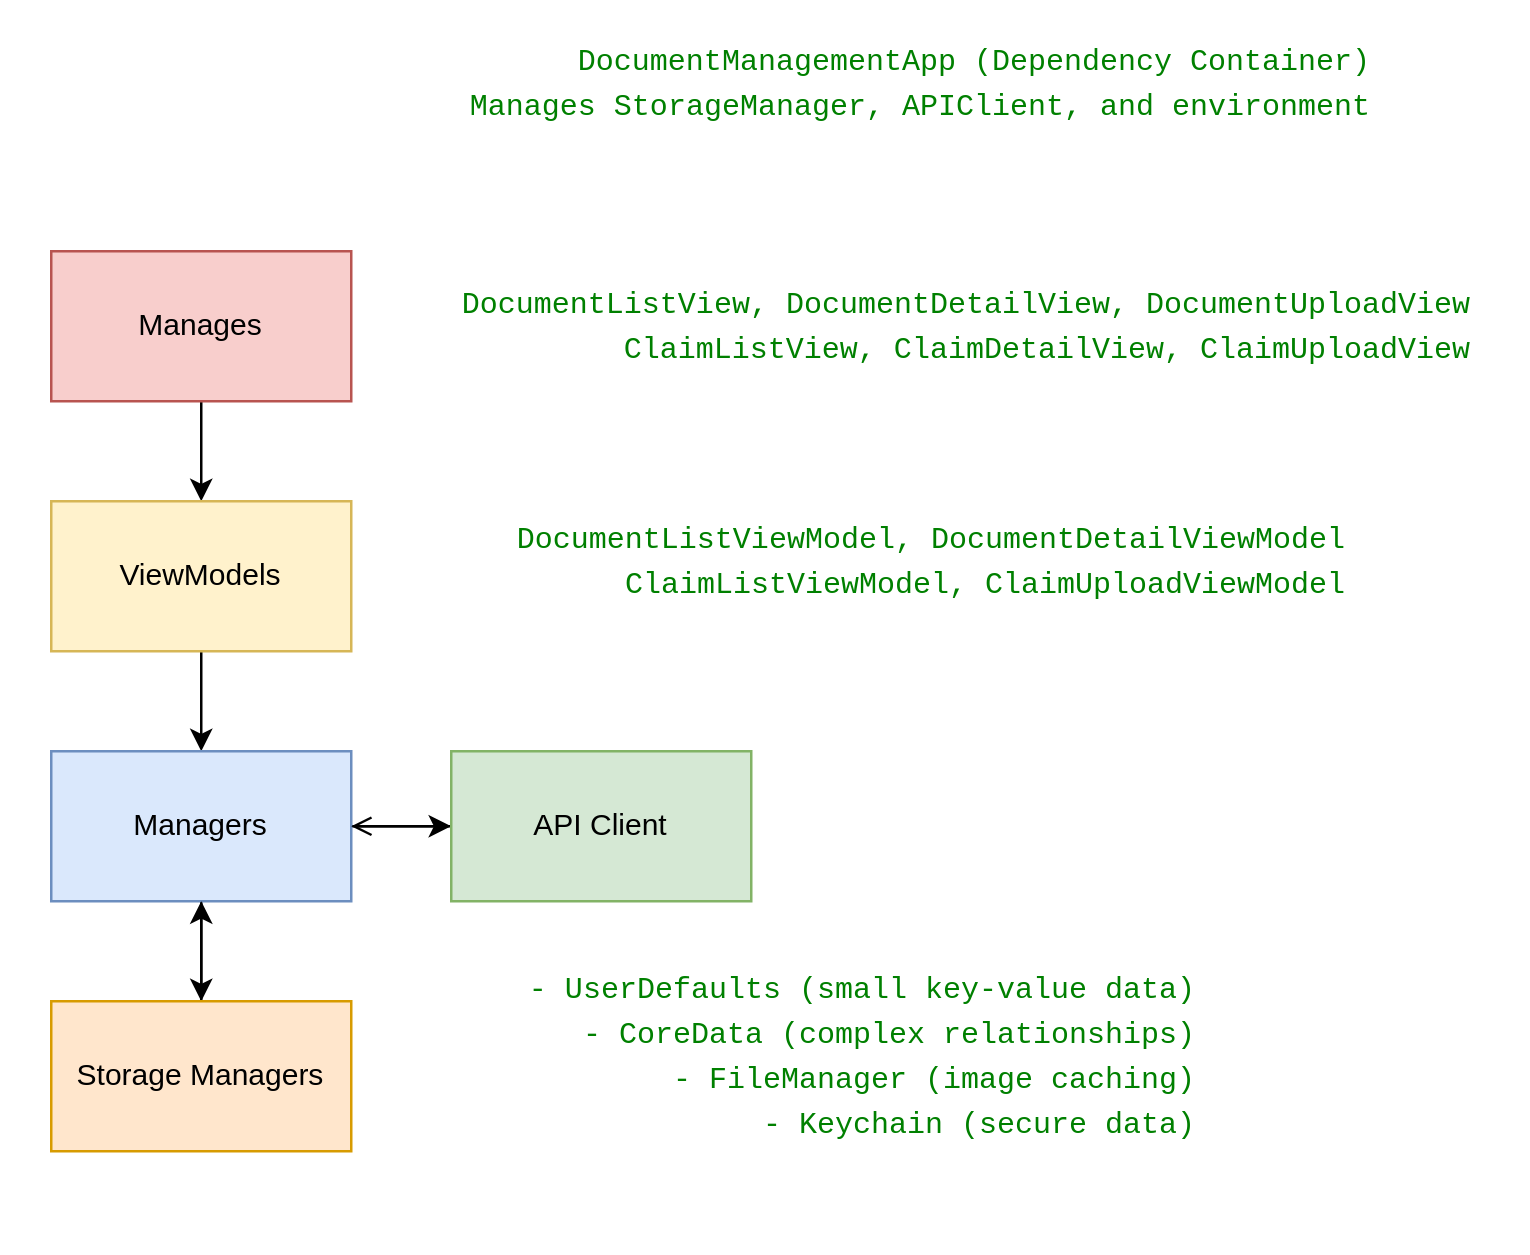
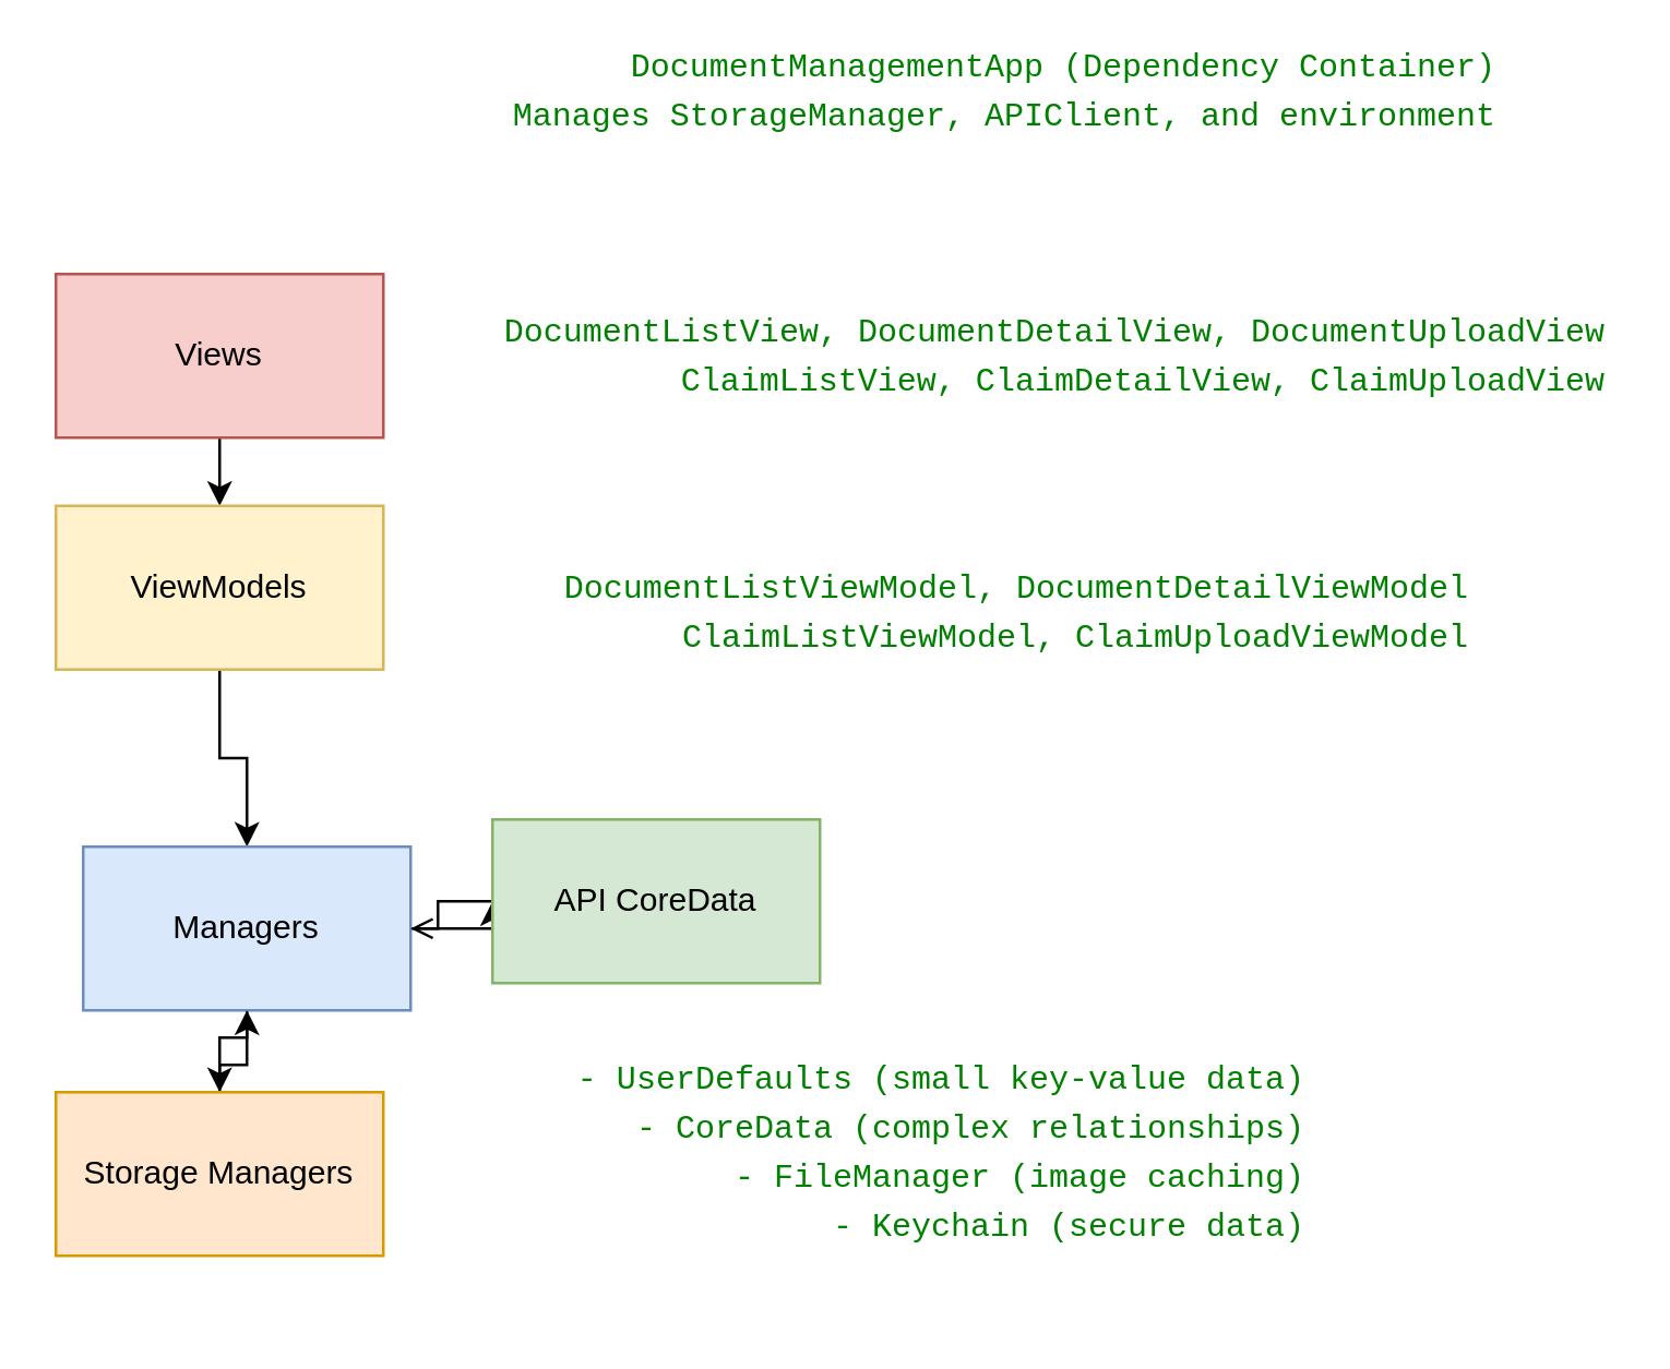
- <mxCell id="3" value="Manages" style="rounded=0;whiteSpace=wrap;html=1;fillColor=#f8cecc;strokeColor=#b85450;" parent="1" vertex="1"><mxGeometry x="20" y="100" width="120" height="60" as="geometry" /></mxCell>
+ <mxCell id="3" value="Views" style="rounded=0;whiteSpace=wrap;html=1;fillColor=#f8cecc;strokeColor=#b85450;" parent="1" vertex="1"><mxGeometry x="20" y="100" width="120" height="60" as="geometry" /></mxCell>
- <mxCell id="5" value="ViewModels" style="rounded=0;whiteSpace=wrap;html=1;fillColor=#fff2cc;strokeColor=#d6b656;" parent="1" vertex="1"><mxGeometry x="20" y="200" width="120" height="60" as="geometry" /></mxCell>
+ <mxCell id="5" value="ViewModels" style="rounded=0;whiteSpace=wrap;html=1;fillColor=#fff2cc;strokeColor=#d6b656;" parent="1" vertex="1"><mxGeometry x="20" y="185" width="120" height="60" as="geometry" /></mxCell>
- <mxCell id="8" value="Managers" style="rounded=0;whiteSpace=wrap;html=1;fillColor=#dae8fc;strokeColor=#6c8ebf;" parent="1" vertex="1"><mxGeometry x="20" y="300" width="120" height="60" as="geometry" /></mxCell>
+ <mxCell id="8" value="Managers" style="rounded=0;whiteSpace=wrap;html=1;fillColor=#dae8fc;strokeColor=#6c8ebf;" parent="1" vertex="1"><mxGeometry x="30" y="310" width="120" height="60" as="geometry" /></mxCell>
- <mxCell id="12" value="API Client" style="rounded=0;whiteSpace=wrap;html=1;fillColor=#d5e8d4;strokeColor=#82b366;" parent="1" vertex="1"><mxGeometry x="180" y="300" width="120" height="60" as="geometry" /></mxCell>
+ <mxCell id="12" value="API CoreData" style="rounded=0;whiteSpace=wrap;html=1;fillColor=#d5e8d4;strokeColor=#82b366;" parent="1" vertex="1"><mxGeometry x="180" y="300" width="120" height="60" as="geometry" /></mxCell>
